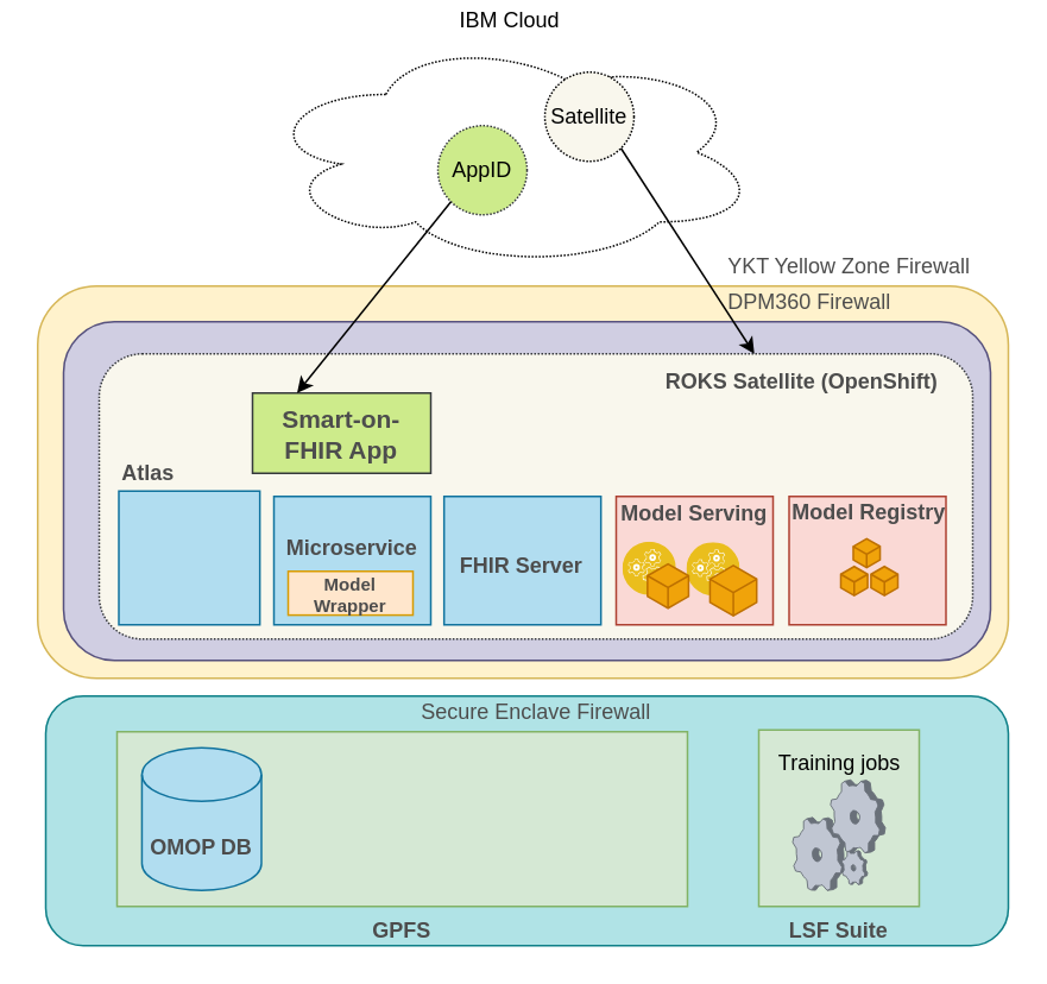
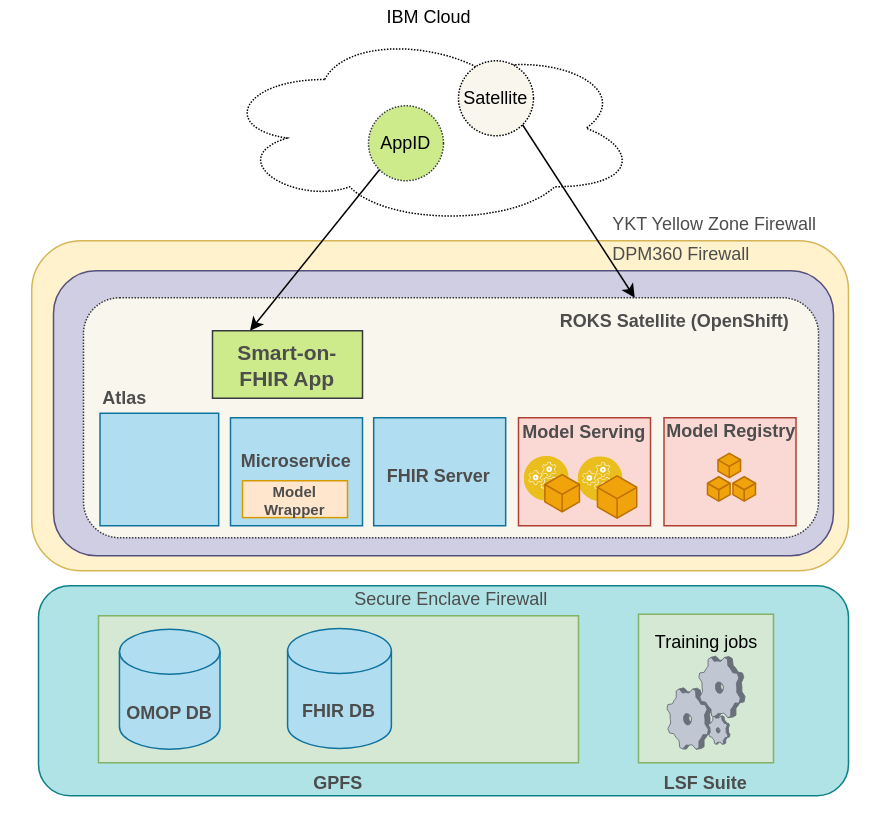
+ <mxCell id="8" value="&lt;p style=&quot;margin: 4px 0px 0px&quot;&gt;&lt;font color=&quot;#4d4d4d&quot;&gt;&lt;span style=&quot;font-size: 12px&quot;&gt;&lt;b&gt;FHIR DB&lt;/b&gt;&lt;/span&gt;&lt;/font&gt;&lt;/p&gt;" style="shape=cylinder3;whiteSpace=wrap;html=1;boundedLbl=1;backgroundOutline=1;size=15;rounded=0;fontSize=14;strokeColor=#10739e;strokeWidth=1;fillColor=#b1ddf0;" vertex="1" parent="1"><mxGeometry x="191.05" y="418.5" width="69.2" height="80" as="geometry" /></mxCell>
